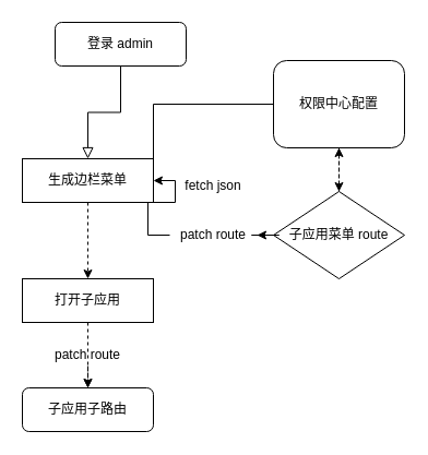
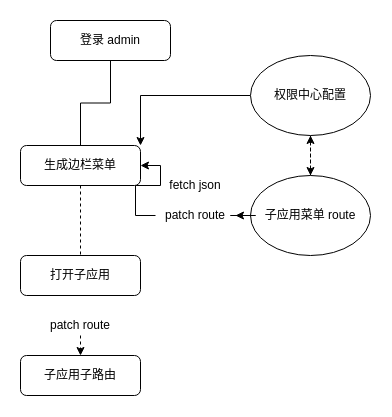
- <mxCell id="8" value="权限中心配置" style="whiteSpace=wrap;html=1;rounded=1;" vertex="1" parent="1"><mxGeometry x="250" y="55" width="120" height="80" as="geometry" /></mxCell>
+ <mxCell id="8" value="权限中心配置" style="ellipse;whiteSpace=wrap;html=1;" vertex="1" parent="1"><mxGeometry x="250" y="55" width="120" height="80" as="geometry" /></mxCell>
- <mxCell id="2" value="" style="rounded=0;html=1;jettySize=auto;orthogonalLoop=1;fontSize=11;endArrow=block;endFill=0;endSize=8;strokeWidth=1;shadow=0;labelBackgroundColor=none;edgeStyle=orthogonalEdgeStyle;entryX=0.5;entryY=0;entryDx=0;entryDy=0;" parent="1" source="3" target="5" edge="1"><mxGeometry relative="1" as="geometry" /></mxCell>
+ <mxCell id="2" value="" style="rounded=0;html=1;jettySize=auto;orthogonalLoop=1;fontSize=11;endArrow=none;endFill=0;endSize=8;strokeWidth=1;shadow=0;labelBackgroundColor=none;edgeStyle=orthogonalEdgeStyle;entryX=0.5;entryY=0;entryDx=0;entryDy=0;" parent="1" source="3" target="5" edge="1"><mxGeometry relative="1" as="geometry" /></mxCell>
- <mxCell id="6" style="edgeStyle=orthogonalEdgeStyle;rounded=0;orthogonalLoop=1;jettySize=auto;html=1;entryX=1;entryY=0;entryDx=0;entryDy=0;endArrow=none;" edge="1" parent="1" source="8" target="5"><mxGeometry relative="1" as="geometry" /></mxCell>
+ <mxCell id="6" style="edgeStyle=orthogonalEdgeStyle;rounded=0;orthogonalLoop=1;jettySize=auto;html=1;entryX=1;entryY=0;entryDx=0;entryDy=0;" edge="1" parent="1" source="8" target="5"><mxGeometry relative="1" as="geometry" /></mxCell>
- <mxCell id="5" value="生成边栏菜单" style="whiteSpace=wrap;html=1;fontSize=12;glass=0;strokeWidth=1;shadow=0;rounded=0;" vertex="1" parent="1"><mxGeometry x="20" y="145" width="120" height="40" as="geometry" /></mxCell>
+ <mxCell id="5" value="生成边栏菜单" style="rounded=1;whiteSpace=wrap;html=1;fontSize=12;glass=0;strokeWidth=1;shadow=0;" vertex="1" parent="1"><mxGeometry x="20" y="145" width="120" height="40" as="geometry" /></mxCell>
- <mxCell id="14" value="fetch json" style="text;html=1;strokeColor=none;fillColor=none;align=center;verticalAlign=middle;whiteSpace=wrap;rounded=0;" vertex="1" parent="1"><mxGeometry x="160" y="160" width="70" height="20" as="geometry" /></mxCell>
+ <mxCell id="14" value="fetch json" style="text;html=1;strokeColor=none;fillColor=none;align=center;verticalAlign=middle;whiteSpace=wrap;rounded=0;" vertex="1" parent="1"><mxGeometry x="160" y="175" width="70" height="20" as="geometry" /></mxCell>
- <mxCell id="11" value="子应用菜单 route" style="rhombus;whiteSpace=wrap;html=1;" vertex="1" parent="1"><mxGeometry x="250" y="175" width="120" height="80" as="geometry" /></mxCell>
+ <mxCell id="11" value="子应用菜单 route" style="ellipse;whiteSpace=wrap;html=1;" vertex="1" parent="1"><mxGeometry x="250" y="175" width="120" height="80" as="geometry" /></mxCell>
- <mxCell id="4" style="edgeStyle=none;rounded=0;orthogonalLoop=1;jettySize=auto;html=1;exitX=0.5;exitY=1;exitDx=0;exitDy=0;entryX=0.5;entryY=0;entryDx=0;entryDy=0;dashed=1;strokeColor=#000000;" edge="1" parent="1" source="5" target="13"><mxGeometry relative="1" as="geometry" /></mxCell>
+ <mxCell id="4" style="edgeStyle=none;rounded=0;orthogonalLoop=1;jettySize=auto;html=1;exitX=0.5;exitY=1;exitDx=0;exitDy=0;entryX=0.5;entryY=0;entryDx=0;entryDy=0;dashed=1;strokeColor=#000000;endArrow=none;" edge="1" parent="1" source="5" target="13"><mxGeometry relative="1" as="geometry" /></mxCell>
- <mxCell id="13" value="打开子应用" style="whiteSpace=wrap;html=1;fontSize=12;glass=0;strokeWidth=1;shadow=0;rounded=0;" vertex="1" parent="1"><mxGeometry x="20" y="255" width="120" height="40" as="geometry" /></mxCell>
+ <mxCell id="13" value="打开子应用" style="rounded=1;whiteSpace=wrap;html=1;fontSize=12;glass=0;strokeWidth=1;shadow=0;" vertex="1" parent="1"><mxGeometry x="20" y="255" width="120" height="40" as="geometry" /></mxCell>
- <mxCell id="16" style="edgeStyle=none;rounded=0;orthogonalLoop=1;jettySize=auto;html=1;dashed=1;strokeColor=#000000;entryX=0.5;entryY=0;entryDx=0;entryDy=0;" edge="1" parent="1" source="13" target="15"><mxGeometry relative="1" as="geometry"><mxPoint x="80" y="315" as="targetPoint" /><mxPoint x="80" y="295" as="sourcePoint" /></mxGeometry></mxCell>
